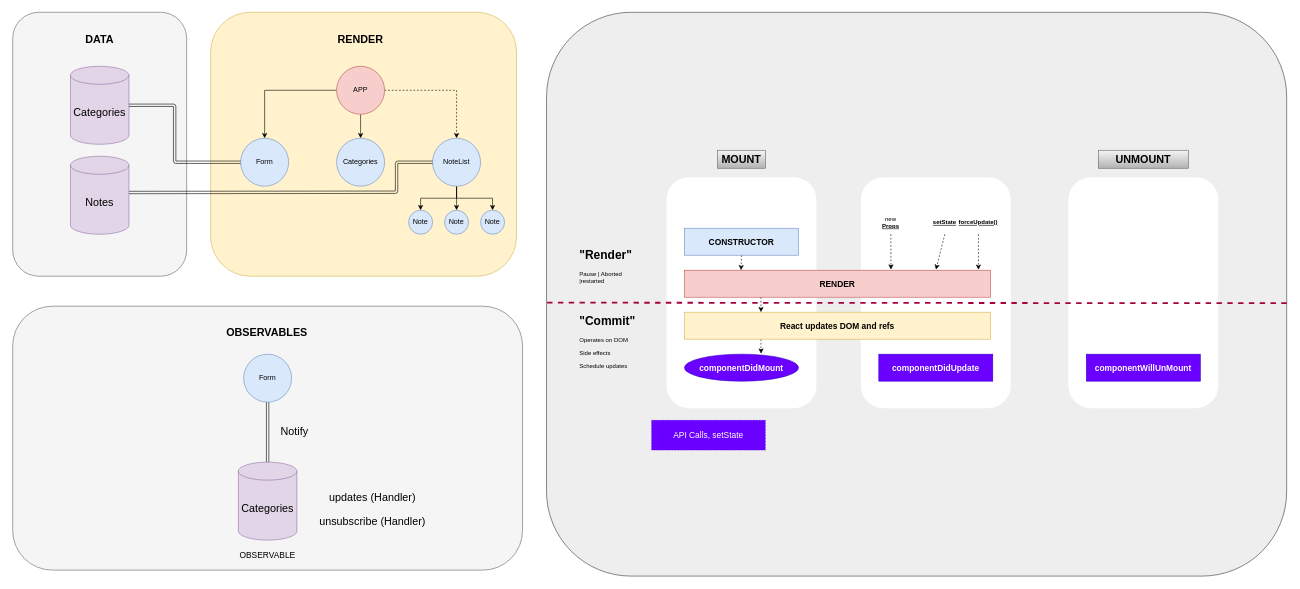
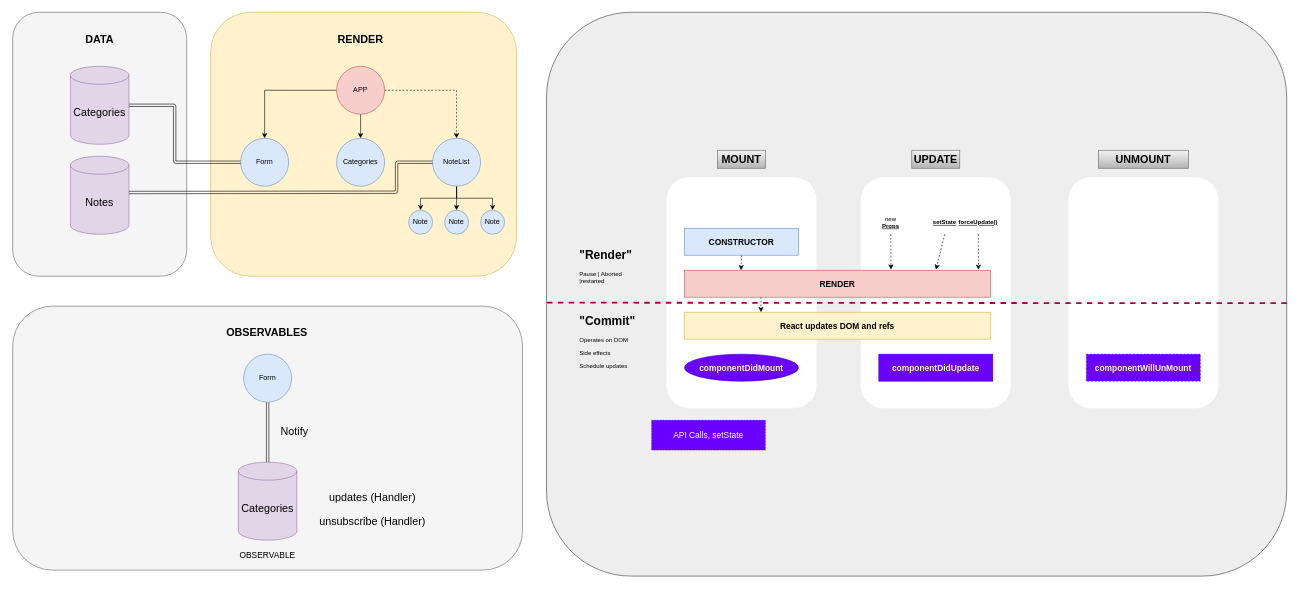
+ <mxCell id="37" value="UPDATE" style="text;html=1;fillColor=#f5f5f5;align=center;verticalAlign=middle;whiteSpace=wrap;rounded=0;shadow=0;glass=0;sketch=0;fontStyle=1;fontSize=18;strokeColor=#666666;gradientColor=#b3b3b3;" vertex="1" parent="1"><mxGeometry x="1519" y="250" width="80" height="30" as="geometry" /></mxCell>
- <mxCell id="44" style="edgeStyle=none;rounded=0;orthogonalLoop=1;jettySize=auto;html=1;exitX=0.25;exitY=1;exitDx=0;exitDy=0;entryX=0.672;entryY=-0.018;entryDx=0;entryDy=0;entryPerimeter=0;dashed=1;strokeColor=#000000;fontSize=10;" edge="1" parent="1" source="45" target="46"><mxGeometry relative="1" as="geometry" /></mxCell>
- <mxCell id="48" value="componentWillUnMount" style="rounded=0;whiteSpace=wrap;html=1;shadow=0;glass=0;sketch=0;fontSize=14;fontStyle=1;fillColor=#6a00ff;strokeColor=#3700CC;fontColor=#ffffff;" vertex="1" parent="1"><mxGeometry x="1810" y="590" width="190" height="45" as="geometry" /></mxCell>
+ <mxCell id="48" value="componentWillUnMount" style="rounded=0;whiteSpace=wrap;html=1;shadow=0;glass=0;sketch=0;fontSize=14;fontStyle=1;fillColor=#6a00ff;strokeColor=#3700CC;fontColor=#ffffff;dashed=1;" vertex="1" parent="1"><mxGeometry x="1810" y="590" width="190" height="45" as="geometry" /></mxCell>
